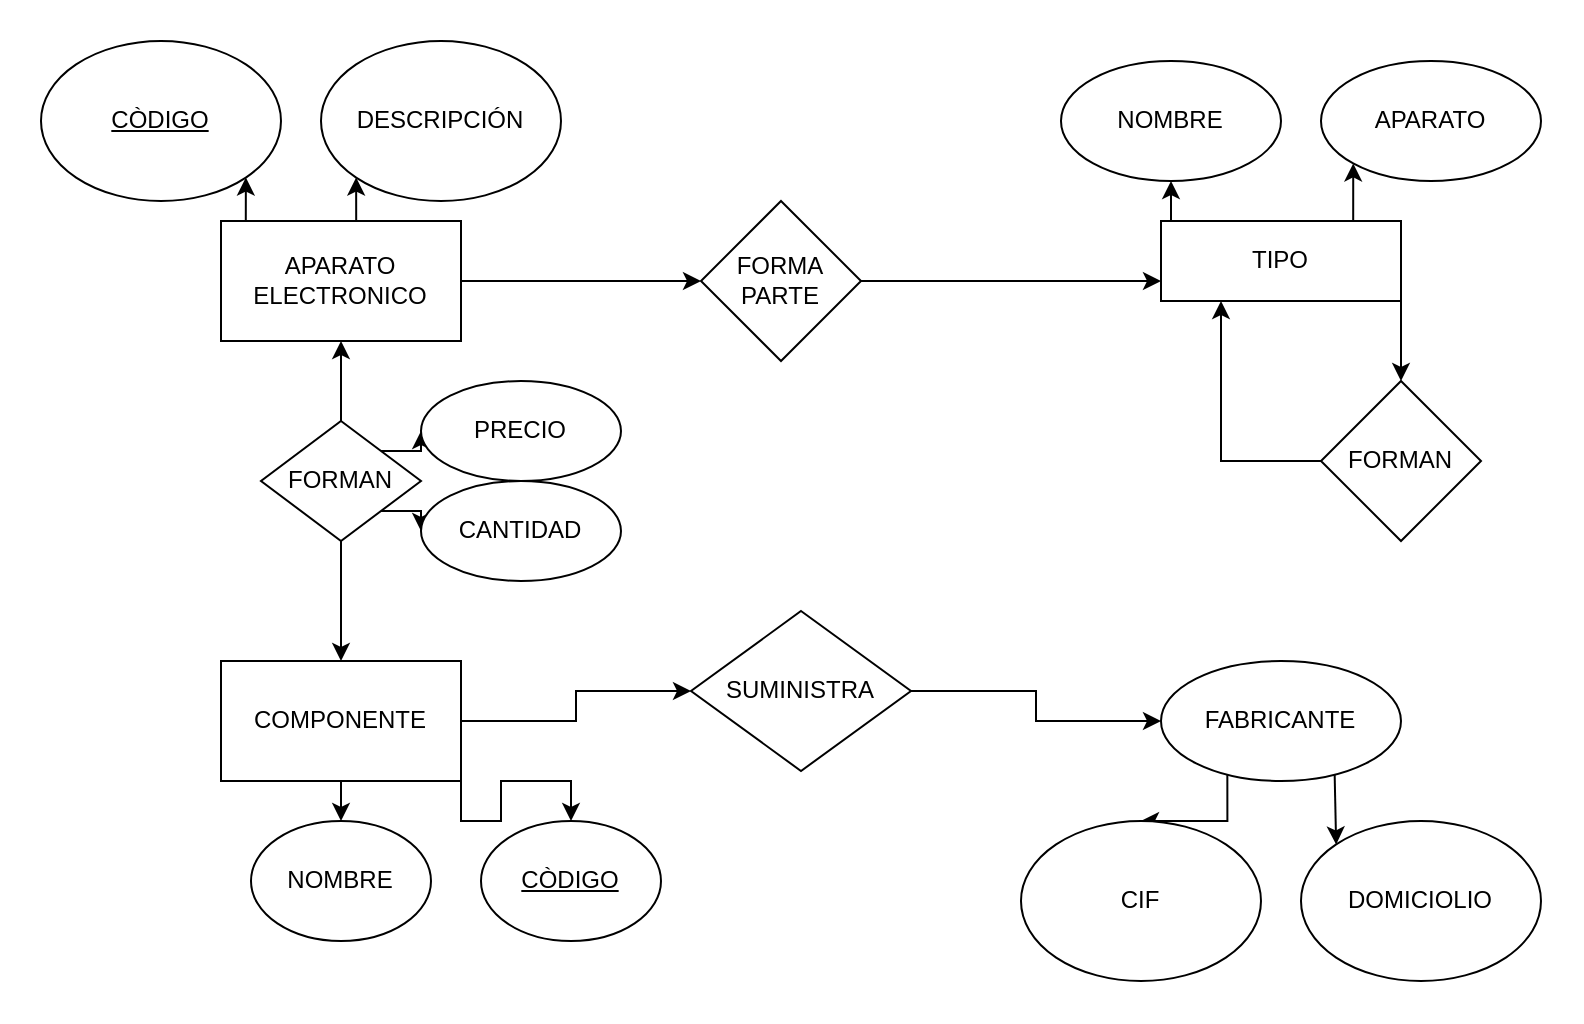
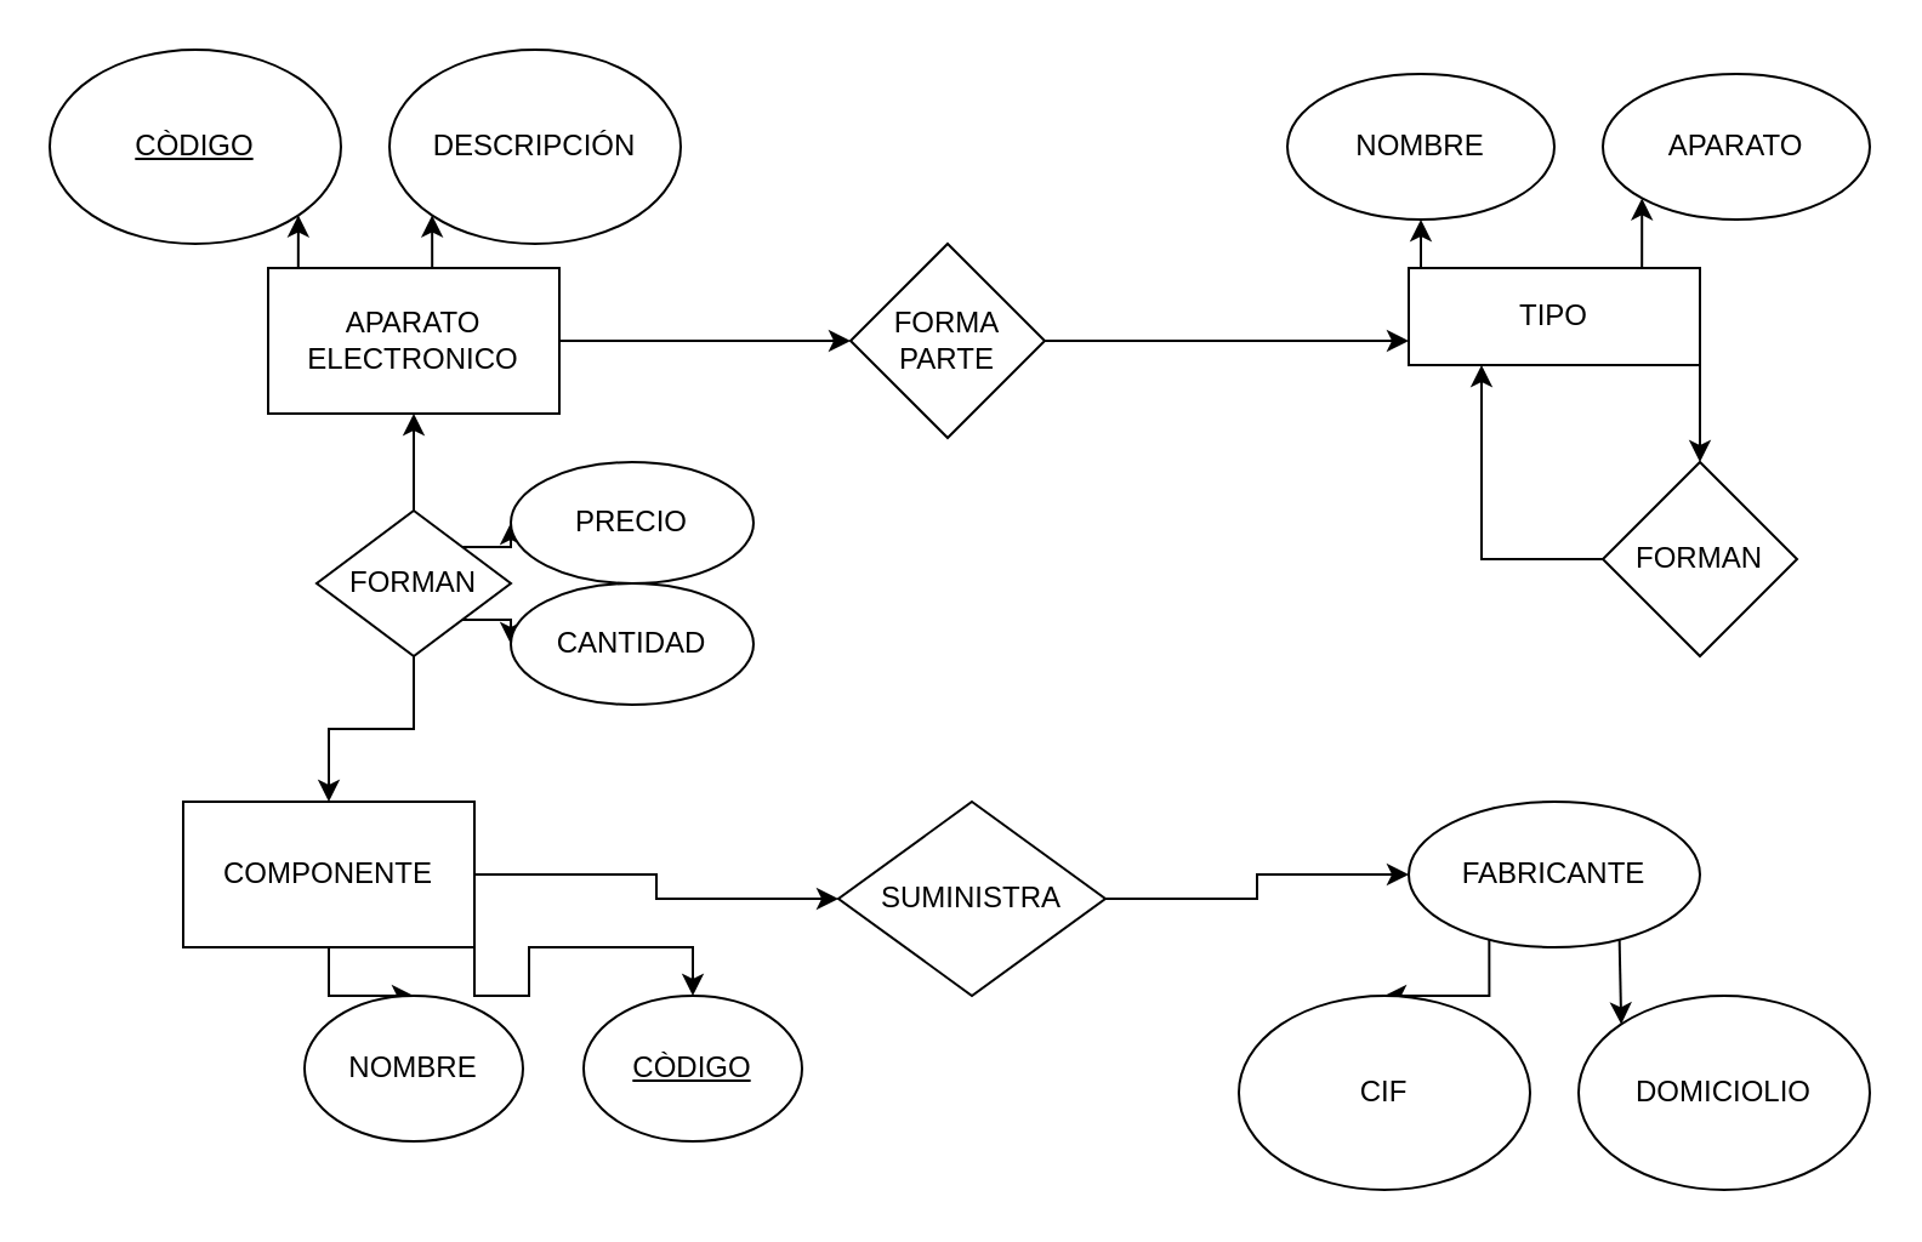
- <mxCell id="35" value="SUMINISTRA" style="rhombus;whiteSpace=wrap;html=1;" vertex="1" parent="1"><mxGeometry x="345" y="305" width="110" height="80" as="geometry" /></mxCell>
+ <mxCell id="35" value="SUMINISTRA" style="rhombus;whiteSpace=wrap;html=1;" vertex="1" parent="1"><mxGeometry x="345" y="330" width="110" height="80" as="geometry" /></mxCell>
- <mxCell id="14" value="COMPONENTE" style="rounded=0;whiteSpace=wrap;html=1;" vertex="1" parent="1"><mxGeometry x="110" y="330" width="120" height="60" as="geometry" /></mxCell>
+ <mxCell id="14" value="COMPONENTE" style="rounded=0;whiteSpace=wrap;html=1;" vertex="1" parent="1"><mxGeometry x="75" y="330" width="120" height="60" as="geometry" /></mxCell>
